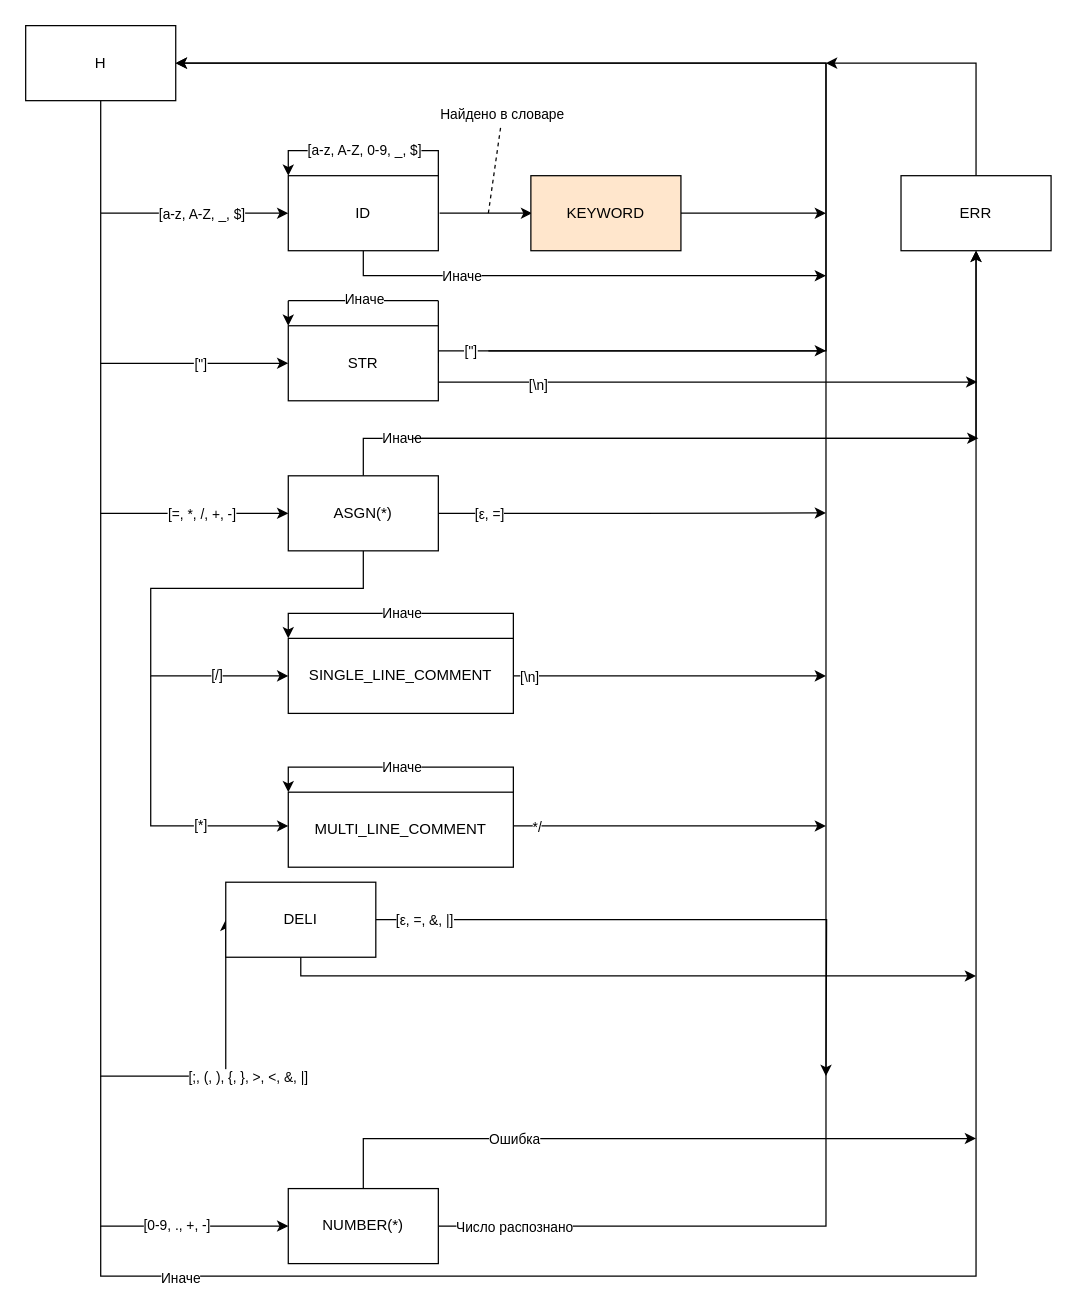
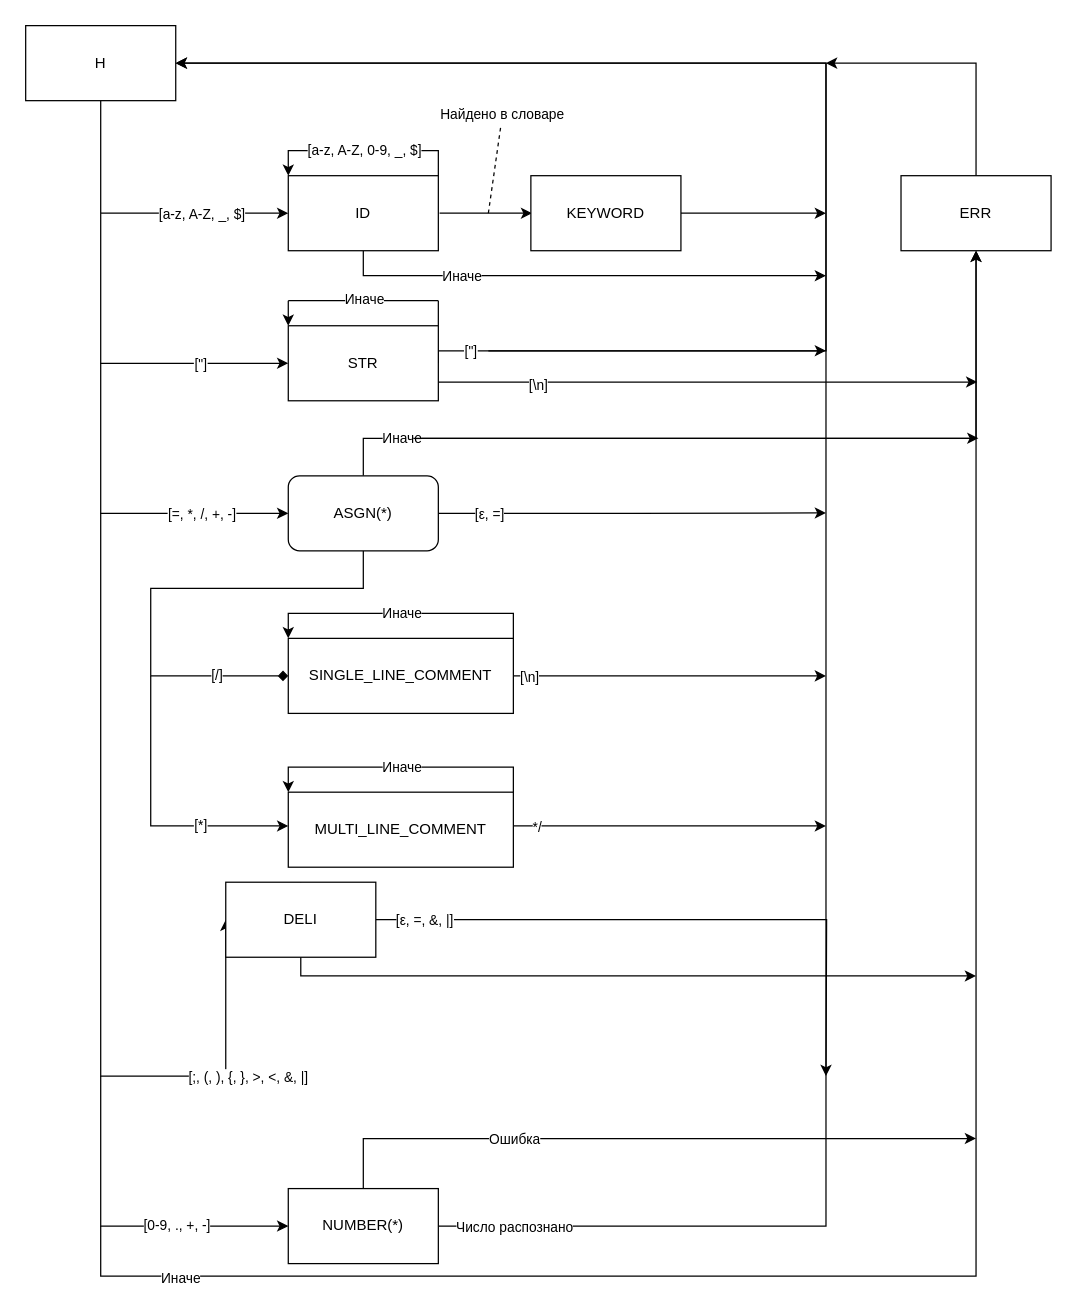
- <mxCell id="11" value="KEYWORD" style="rounded=0;whiteSpace=wrap;html=1;fillColor=#ffe6cc;" parent="1" vertex="1"><mxGeometry x="424" y="140" width="120" height="60" as="geometry" /></mxCell>
+ <mxCell id="11" value="KEYWORD" style="rounded=0;whiteSpace=wrap;html=1;" parent="1" vertex="1"><mxGeometry x="424" y="140" width="120" height="60" as="geometry" /></mxCell>
- <mxCell id="33" value="ASGN(*)" style="rounded=0;whiteSpace=wrap;html=1;" parent="1" vertex="1"><mxGeometry x="230" y="380" width="120" height="60" as="geometry" /></mxCell>
+ <mxCell id="33" value="ASGN(*)" style="whiteSpace=wrap;html=1;rounded=1;" parent="1" vertex="1"><mxGeometry x="230" y="380" width="120" height="60" as="geometry" /></mxCell>
- <mxCell id="26" style="edgeStyle=orthogonalEdgeStyle;rounded=0;orthogonalLoop=1;jettySize=auto;html=1;exitX=0.5;exitY=1;exitDx=0;exitDy=0;entryX=0;entryY=0.5;entryDx=0;entryDy=0;" parent="1" source="33" target="43" edge="1"><mxGeometry relative="1" as="geometry"><Array as="points"><mxPoint x="290" y="470" /><mxPoint x="120" y="470" /><mxPoint x="120" y="540" /></Array></mxGeometry></mxCell>
+ <mxCell id="26" style="edgeStyle=orthogonalEdgeStyle;rounded=0;orthogonalLoop=1;jettySize=auto;html=1;exitX=0.5;exitY=1;exitDx=0;exitDy=0;entryX=0;entryY=0.5;entryDx=0;entryDy=0;endArrow=diamond;" parent="1" source="33" target="43" edge="1"><mxGeometry relative="1" as="geometry"><Array as="points"><mxPoint x="290" y="470" /><mxPoint x="120" y="470" /><mxPoint x="120" y="540" /></Array></mxGeometry></mxCell>
